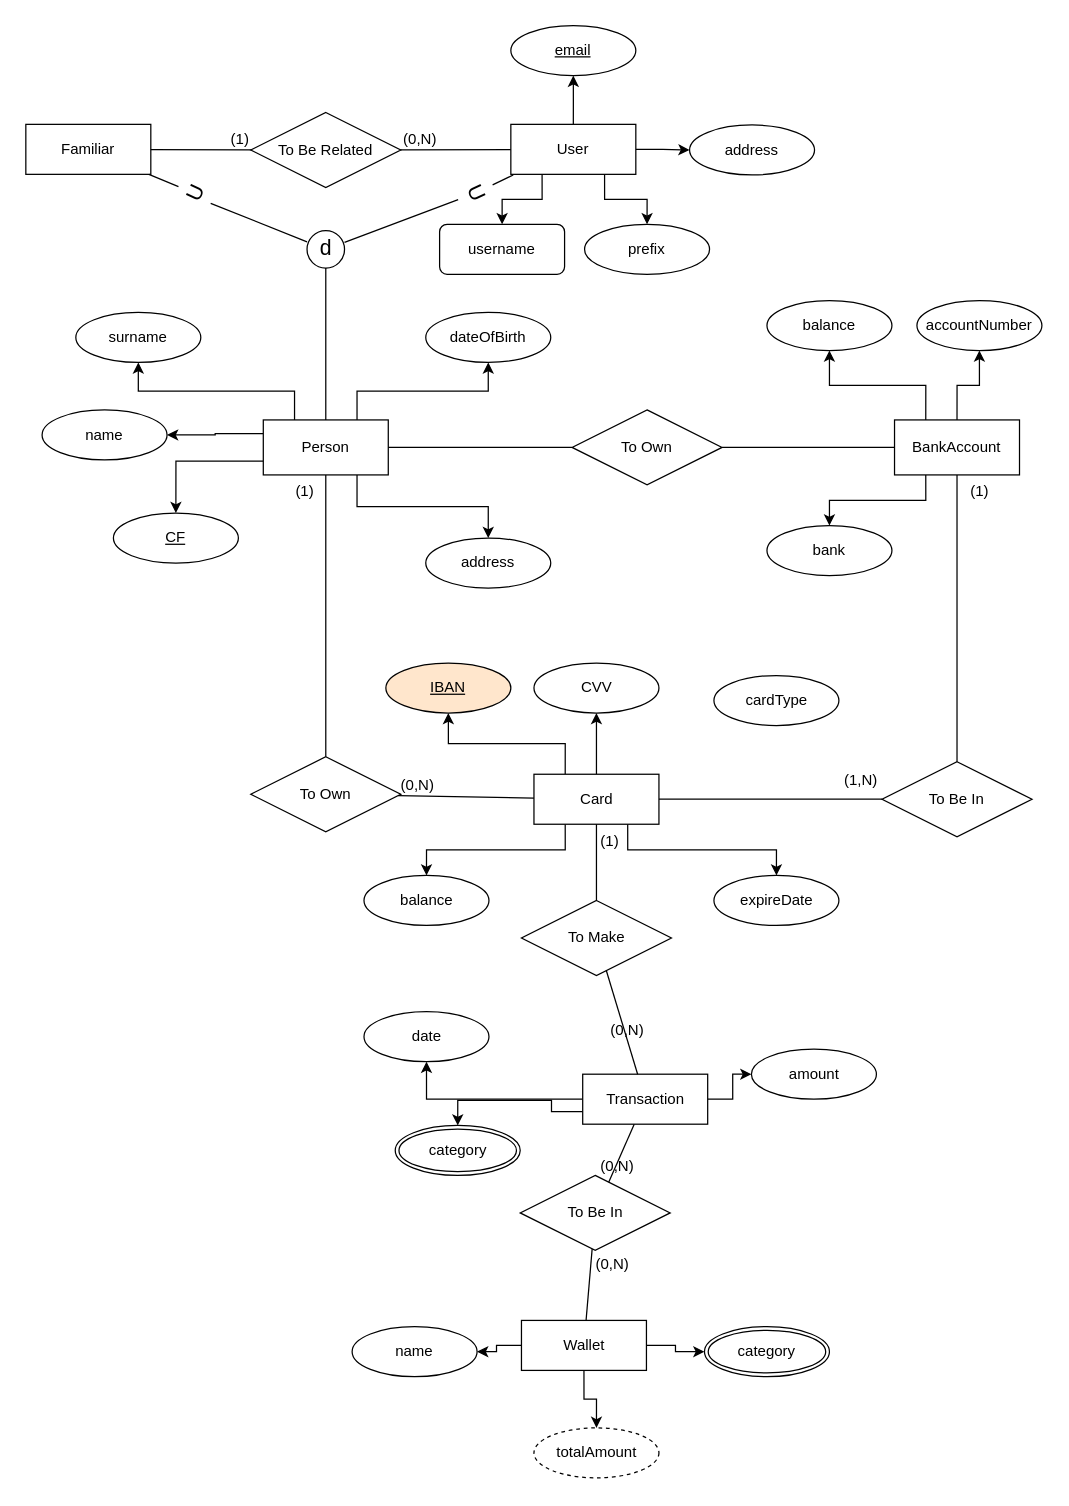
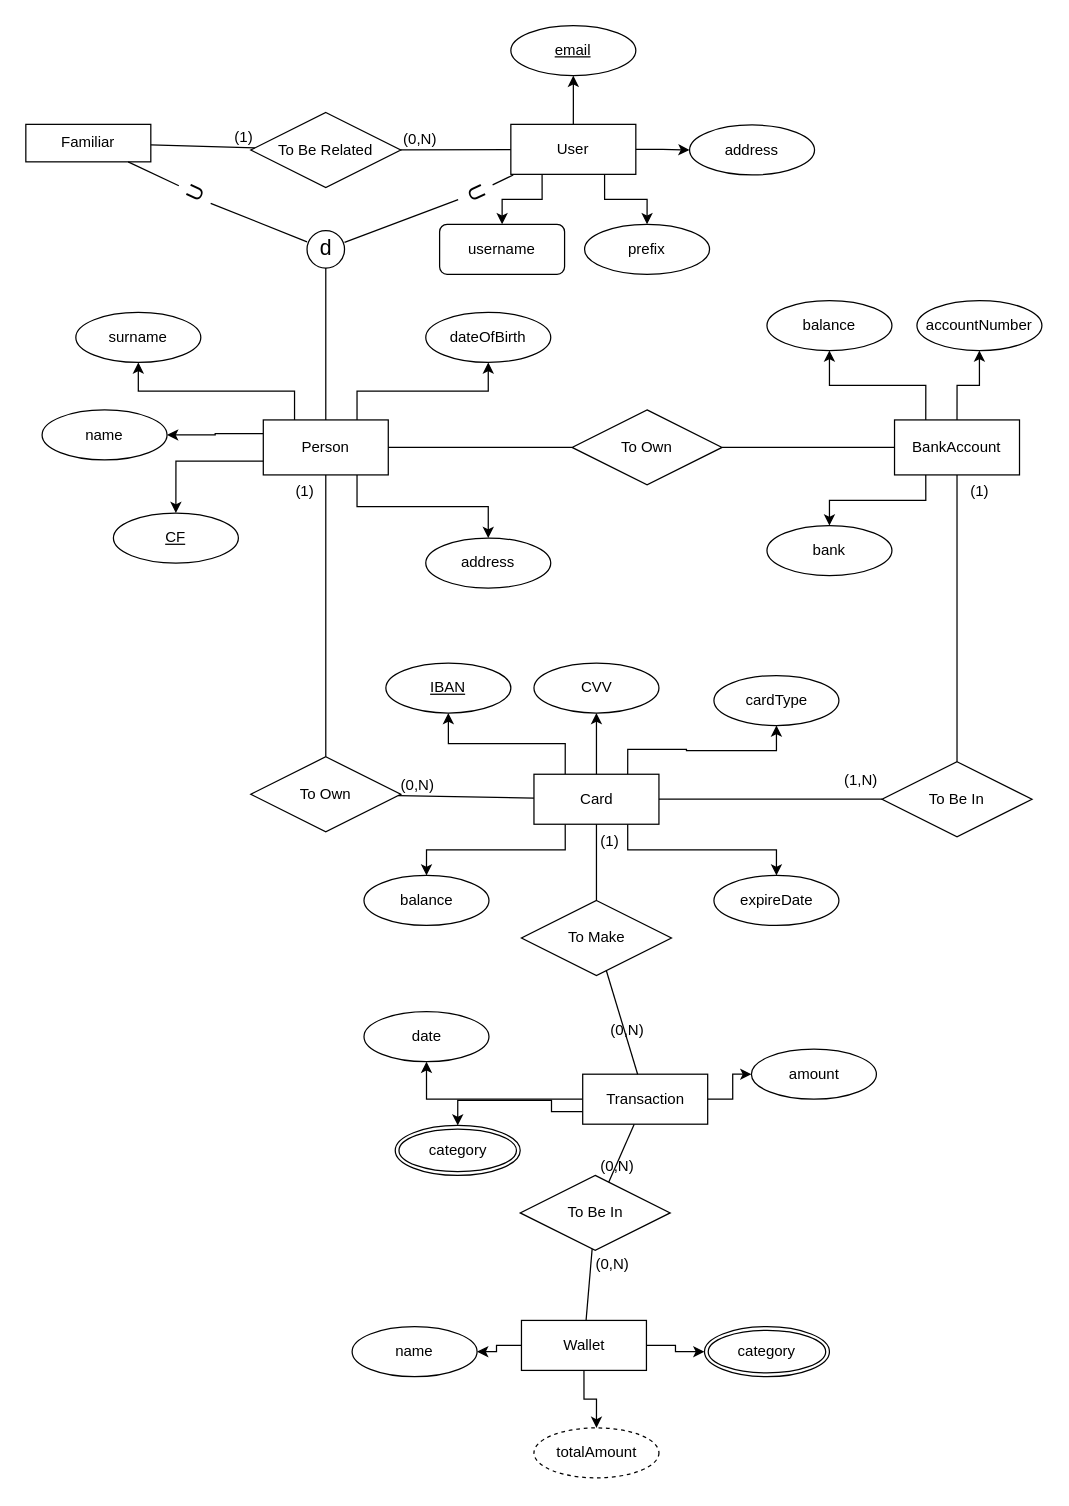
- <mxCell id="27" value="Familiar" style="whiteSpace=wrap;html=1;align=center;" parent="1" vertex="1"><mxGeometry x="20" y="99" width="100" height="40" as="geometry" /></mxCell>
+ <mxCell id="27" value="Familiar" style="whiteSpace=wrap;html=1;align=center;" parent="1" vertex="1"><mxGeometry x="20" y="99" width="100" height="30" as="geometry" /></mxCell>
- <mxCell id="53" value="IBAN" style="ellipse;whiteSpace=wrap;html=1;align=center;fontStyle=4;fillColor=#ffe6cc;" parent="1" vertex="1"><mxGeometry x="308.07" y="530" width="100" height="40" as="geometry" /></mxCell>
+ <mxCell id="53" value="IBAN" style="ellipse;whiteSpace=wrap;html=1;align=center;fontStyle=4;" parent="1" vertex="1"><mxGeometry x="308.07" y="530" width="100" height="40" as="geometry" /></mxCell>
+ <mxCell id="11" style="edgeStyle=orthogonalEdgeStyle;rounded=0;orthogonalLoop=1;jettySize=auto;html=1;exitX=0.75;exitY=0;exitDx=0;exitDy=0;" parent="1" source="15" target="59" edge="1"><mxGeometry relative="1" as="geometry"><mxPoint x="620.57" y="570" as="targetPoint" /></mxGeometry></mxCell>
